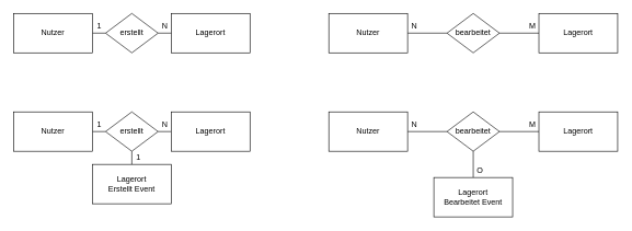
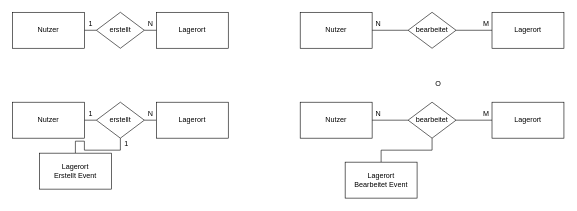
- <mxCell id="35" value="O" style="text;html=1;align=center;verticalAlign=middle;resizable=0;points=[];autosize=1;" vertex="1" parent="1"><mxGeometry x="720" y="250" width="20" height="20" as="geometry" /></mxCell>
+ <mxCell id="35" value="O" style="text;html=1;align=center;verticalAlign=middle;resizable=0;points=[];autosize=1;" vertex="1" parent="1"><mxGeometry x="720" y="130" width="20" height="20" as="geometry" /></mxCell>
- <mxCell id="13" value="Lagerort&lt;br&gt;Erstellt Event" style="rounded=0;whiteSpace=wrap;html=1;" vertex="1" parent="1"><mxGeometry x="140" y="250" width="120" height="60" as="geometry" /></mxCell>
+ <mxCell id="13" value="Lagerort&lt;br&gt;Erstellt Event" style="rounded=0;whiteSpace=wrap;html=1;" vertex="1" parent="1"><mxGeometry x="65" y="255" width="120" height="60" as="geometry" /></mxCell>
- <mxCell id="34" value="Lagerort &lt;br&gt;Bearbeitet Event" style="rounded=0;whiteSpace=wrap;html=1;" vertex="1" parent="1"><mxGeometry x="660" y="270" width="120" height="60" as="geometry" /></mxCell>
+ <mxCell id="34" value="Lagerort &lt;br&gt;Bearbeitet Event" style="rounded=0;whiteSpace=wrap;html=1;" vertex="1" parent="1"><mxGeometry x="575" y="270" width="120" height="60" as="geometry" /></mxCell>
